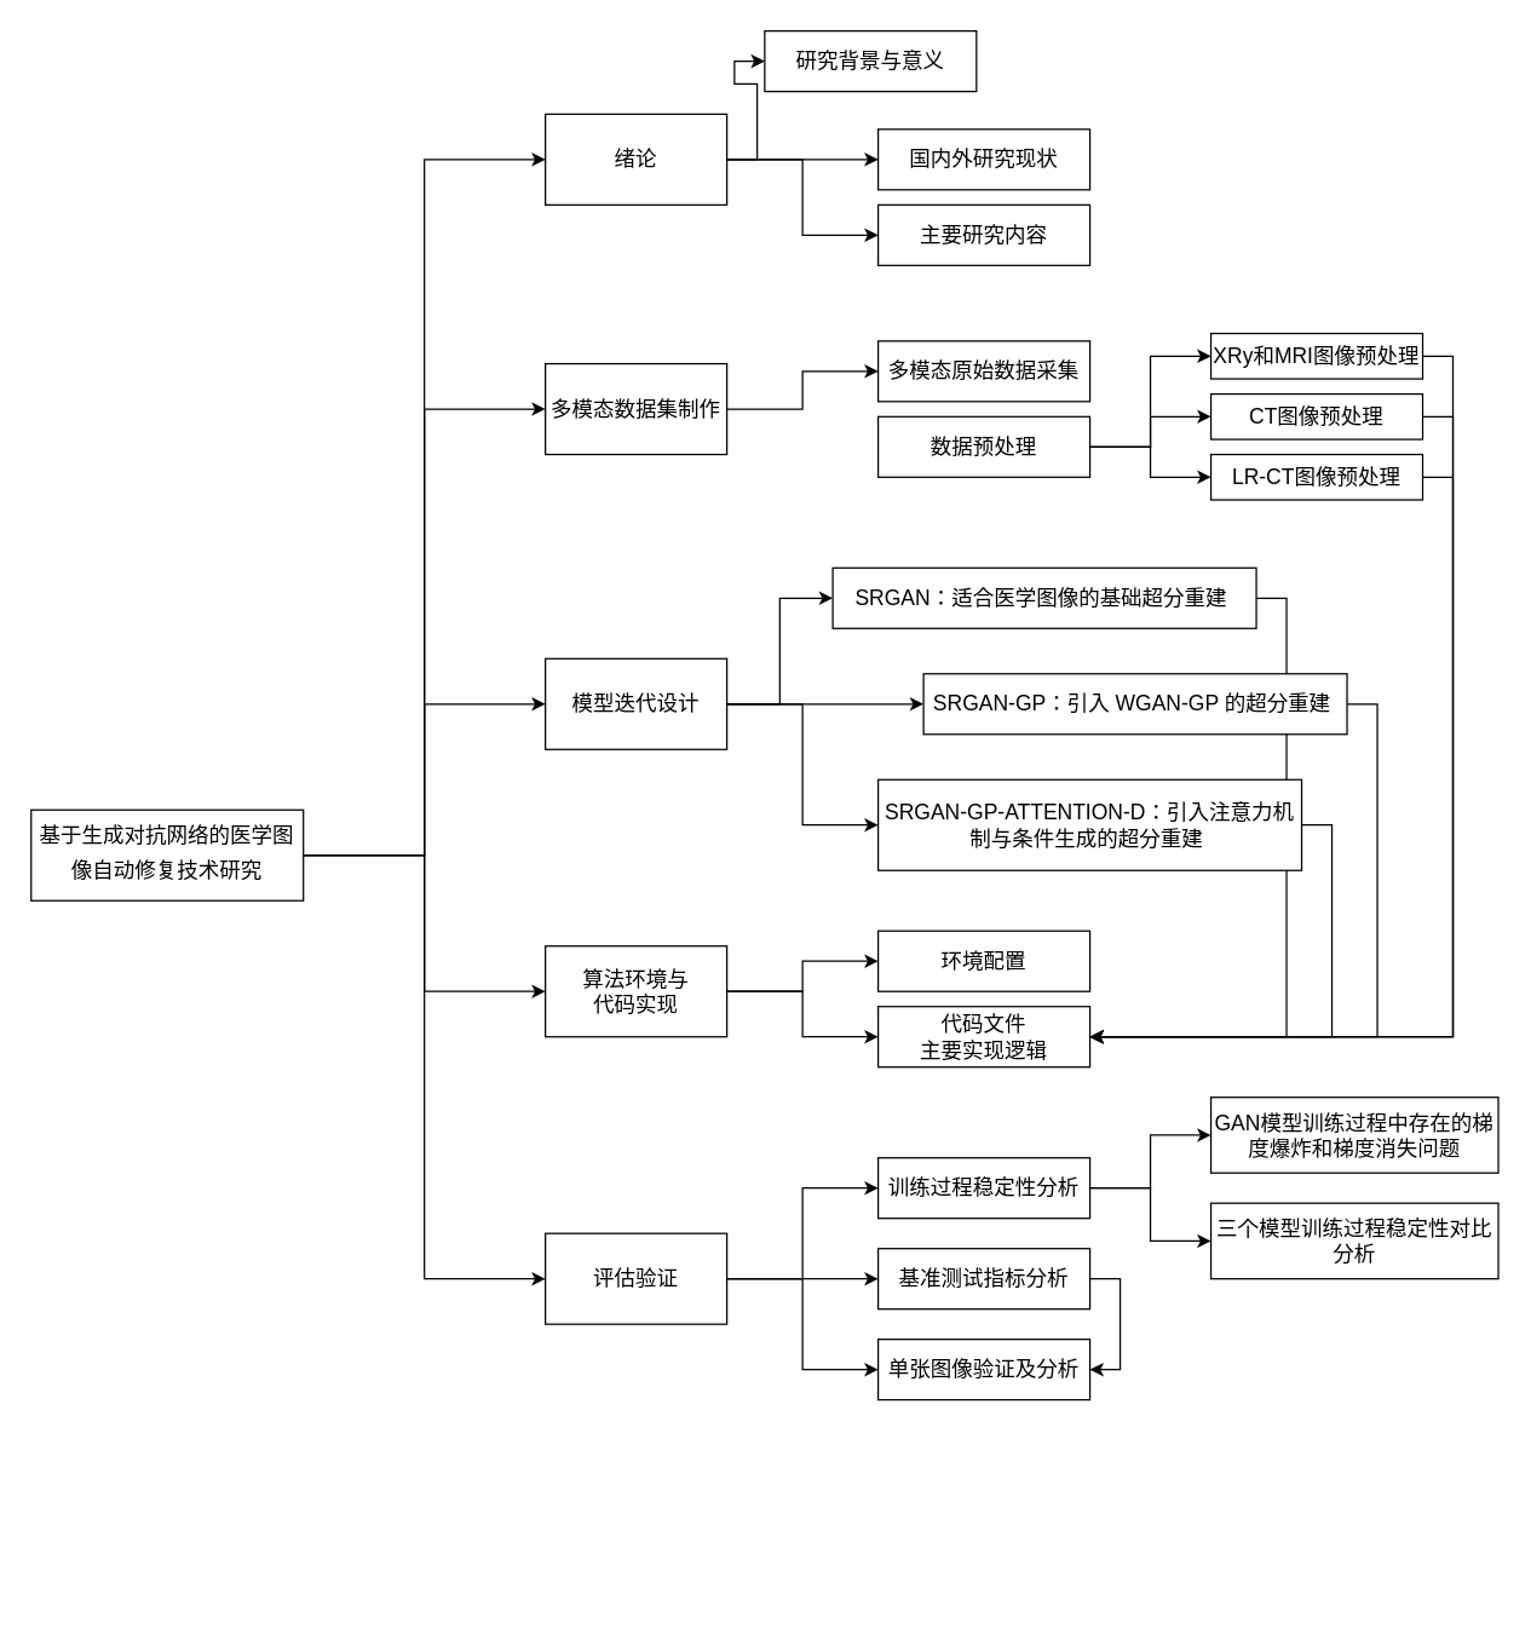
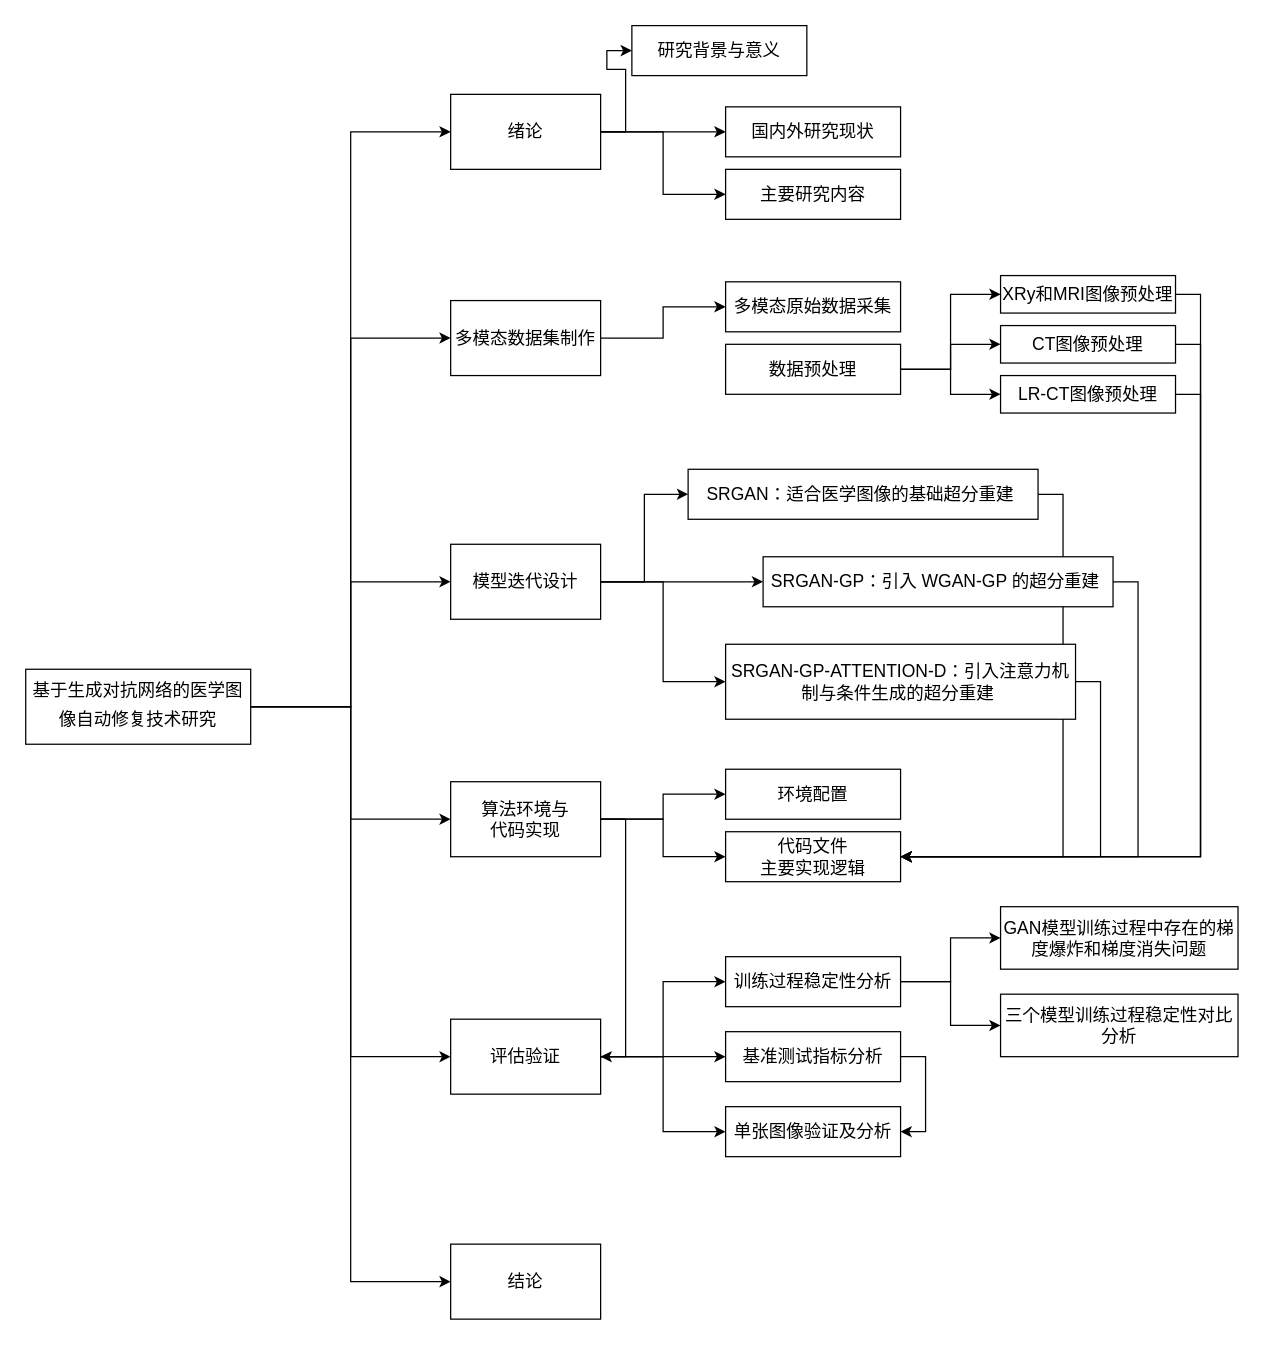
+ <mxCell id="5" style="edgeStyle=orthogonalEdgeStyle;rounded=0;orthogonalLoop=1;jettySize=auto;html=1;exitX=1;exitY=0.5;exitDx=0;exitDy=0;entryX=1;entryY=0.5;entryDx=0;entryDy=0;" edge="1" parent="1" source="6" target="7"><mxGeometry relative="1" as="geometry" /></mxCell>
+ <mxCell id="54" style="edgeStyle=orthogonalEdgeStyle;rounded=0;orthogonalLoop=1;jettySize=auto;html=1;entryX=0;entryY=0.5;entryDx=0;entryDy=0;" edge="1" parent="1" source="55" target="8"><mxGeometry relative="1" as="geometry" /></mxCell>
+ <mxCell id="8" value="结论" style="shape=rectangle;whiteSpace=wrap;html=1;rounded=0;fontSize=14;" vertex="1" parent="1"><mxGeometry x="360" y="995" width="120" height="60" as="geometry" /></mxCell>
